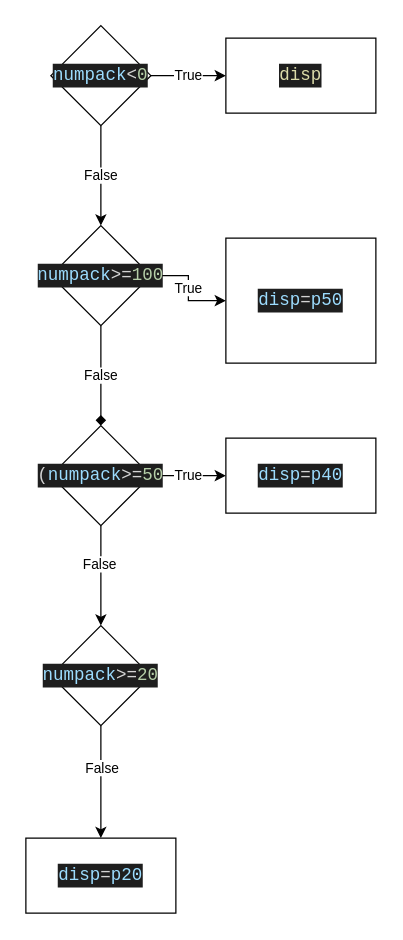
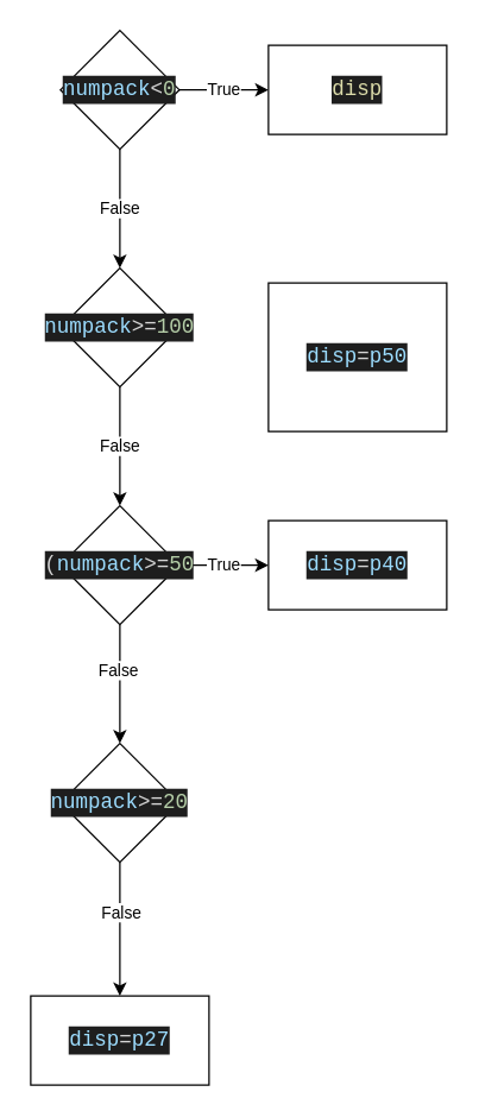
- <mxCell id="6" value="True" style="edgeStyle=orthogonalEdgeStyle;rounded=0;orthogonalLoop=1;jettySize=auto;html=1;" edge="1" parent="1" source="8" target="9"><mxGeometry relative="1" as="geometry" /></mxCell>
- <mxCell id="7" value="False" style="edgeStyle=orthogonalEdgeStyle;rounded=0;orthogonalLoop=1;jettySize=auto;html=1;endArrow=diamond;" edge="1" parent="1" source="8" target="13"><mxGeometry relative="1" as="geometry" /></mxCell>
+ <mxCell id="7" value="False" style="edgeStyle=orthogonalEdgeStyle;rounded=0;orthogonalLoop=1;jettySize=auto;html=1;" edge="1" parent="1" source="8" target="13"><mxGeometry relative="1" as="geometry" /></mxCell>
- <mxCell id="18" value="&#10;&#10;&lt;div style=&quot;color: rgb(212, 212, 212); background-color: rgb(30, 30, 30); font-family: consolas, &amp;quot;courier new&amp;quot;, monospace; font-weight: normal; font-size: 14px; line-height: 19px;&quot;&gt;&lt;div&gt;&lt;span style=&quot;color: #9cdcfe&quot;&gt;disp&lt;/span&gt;&lt;span style=&quot;color: #d4d4d4&quot;&gt;=&lt;/span&gt;&lt;span style=&quot;color: #9cdcfe&quot;&gt;p20&lt;/span&gt;&lt;/div&gt;&lt;/div&gt;&#10;&#10;" style="whiteSpace=wrap;html=1;" vertex="1" parent="1"><mxGeometry x="20" y="670" width="120" height="60" as="geometry" /></mxCell>
+ <mxCell id="18" value="&#10;&#10;&lt;div style=&quot;color: rgb(212, 212, 212); background-color: rgb(30, 30, 30); font-family: consolas, &amp;quot;courier new&amp;quot;, monospace; font-weight: normal; font-size: 14px; line-height: 19px;&quot;&gt;&lt;div&gt;&lt;span style=&quot;color: #9cdcfe&quot;&gt;disp&lt;/span&gt;&lt;span style=&quot;color: #d4d4d4&quot;&gt;=&lt;/span&gt;&lt;span style=&quot;color: #9cdcfe&quot;&gt;p27&lt;/span&gt;&lt;/div&gt;&lt;/div&gt;&#10;&#10;" style="whiteSpace=wrap;html=1;" vertex="1" parent="1"><mxGeometry x="20" y="670" width="120" height="60" as="geometry" /></mxCell>
